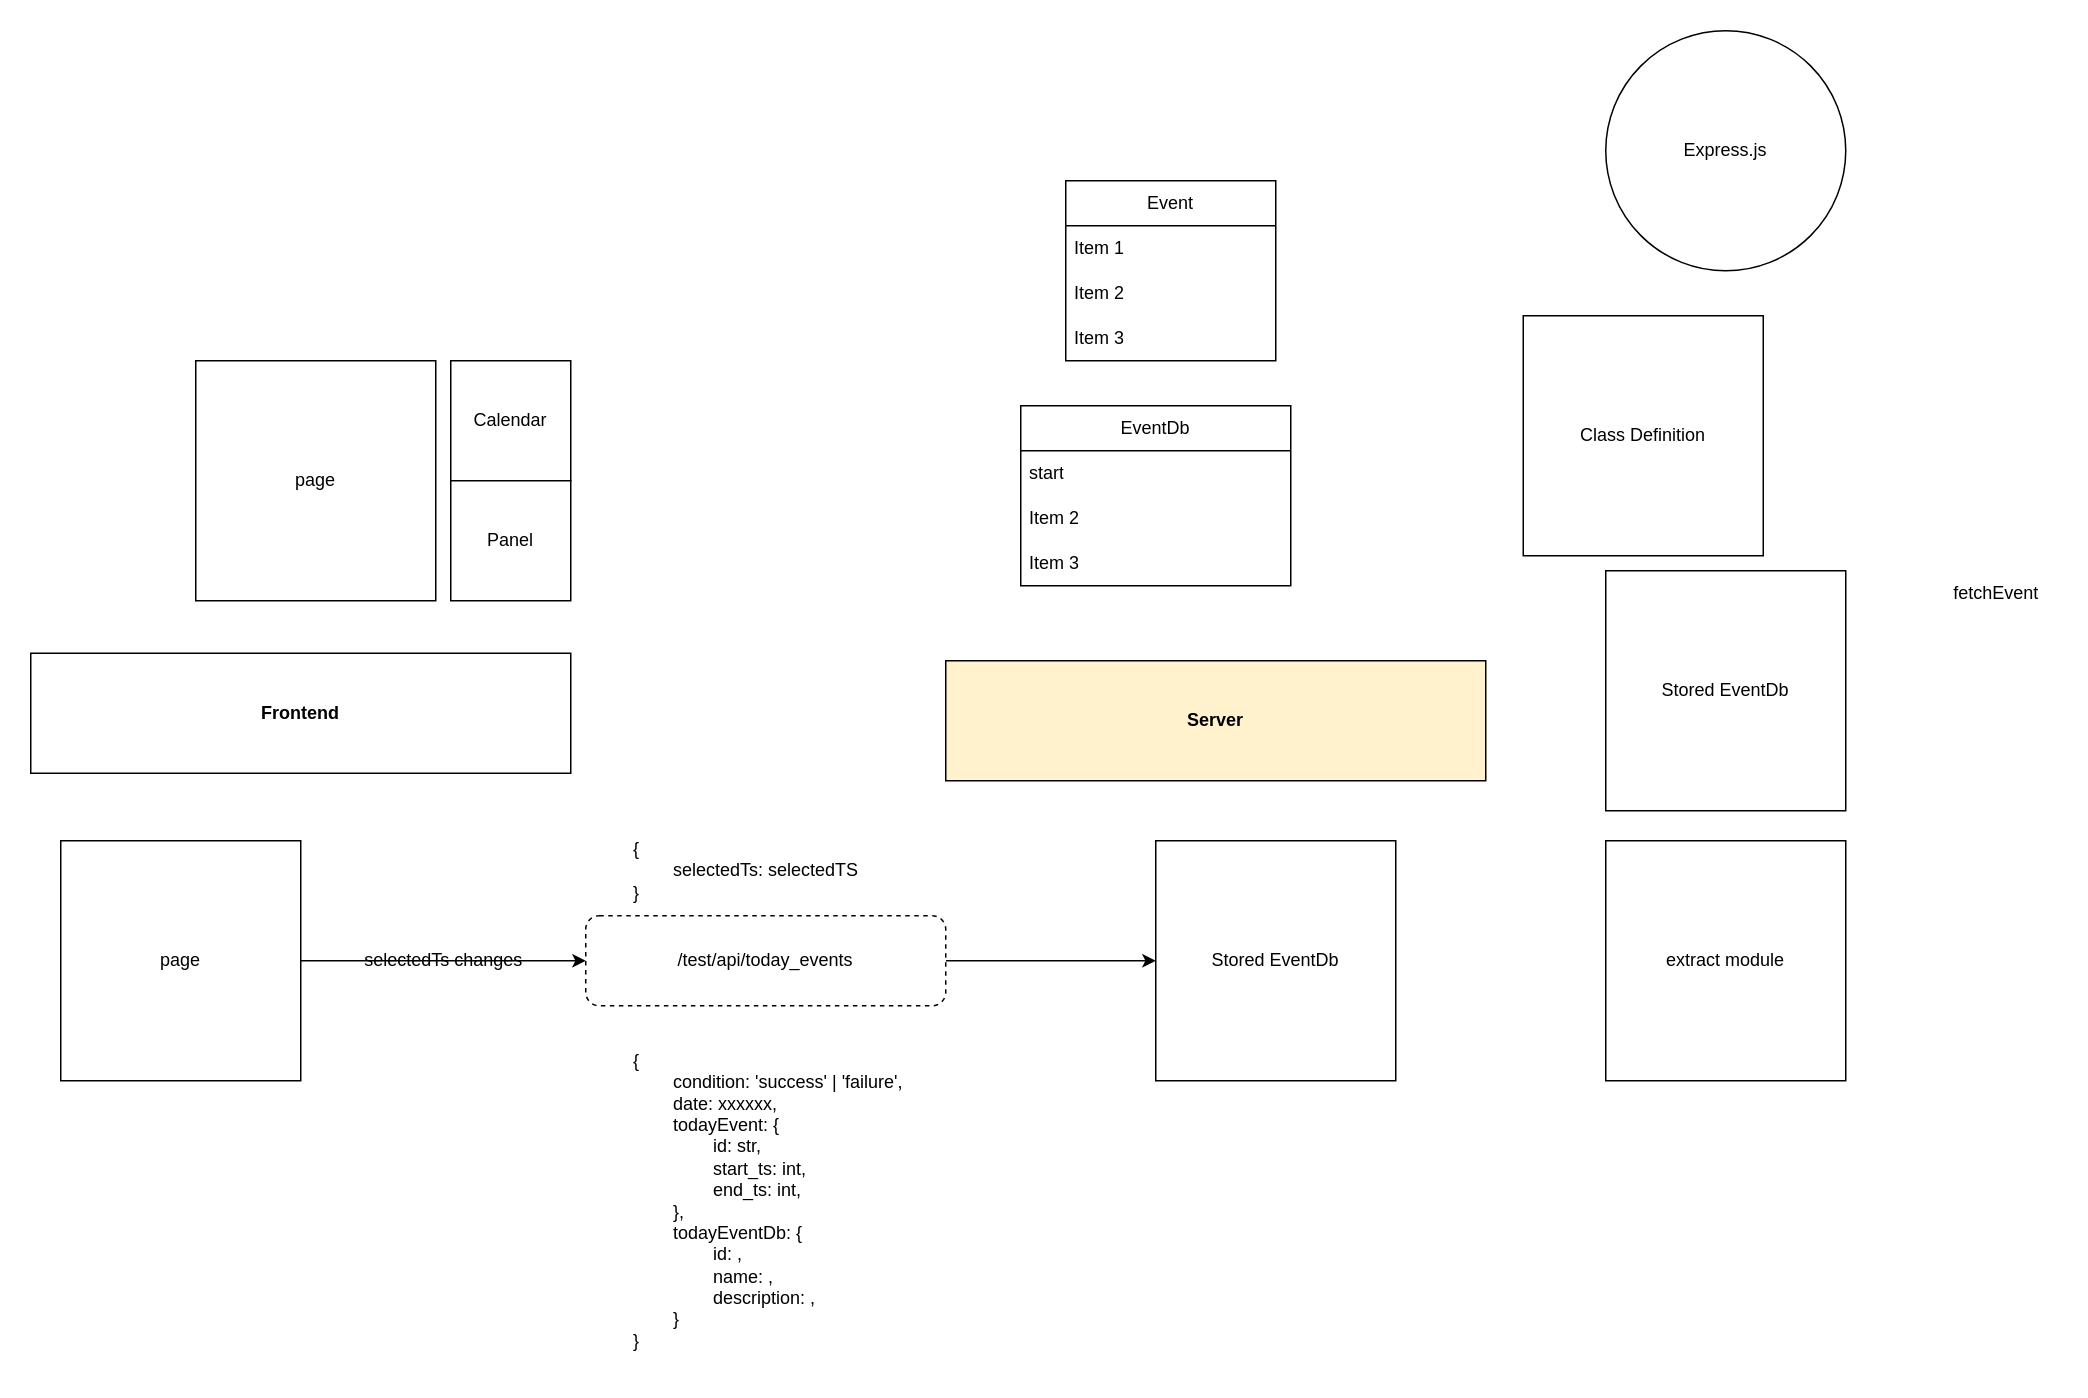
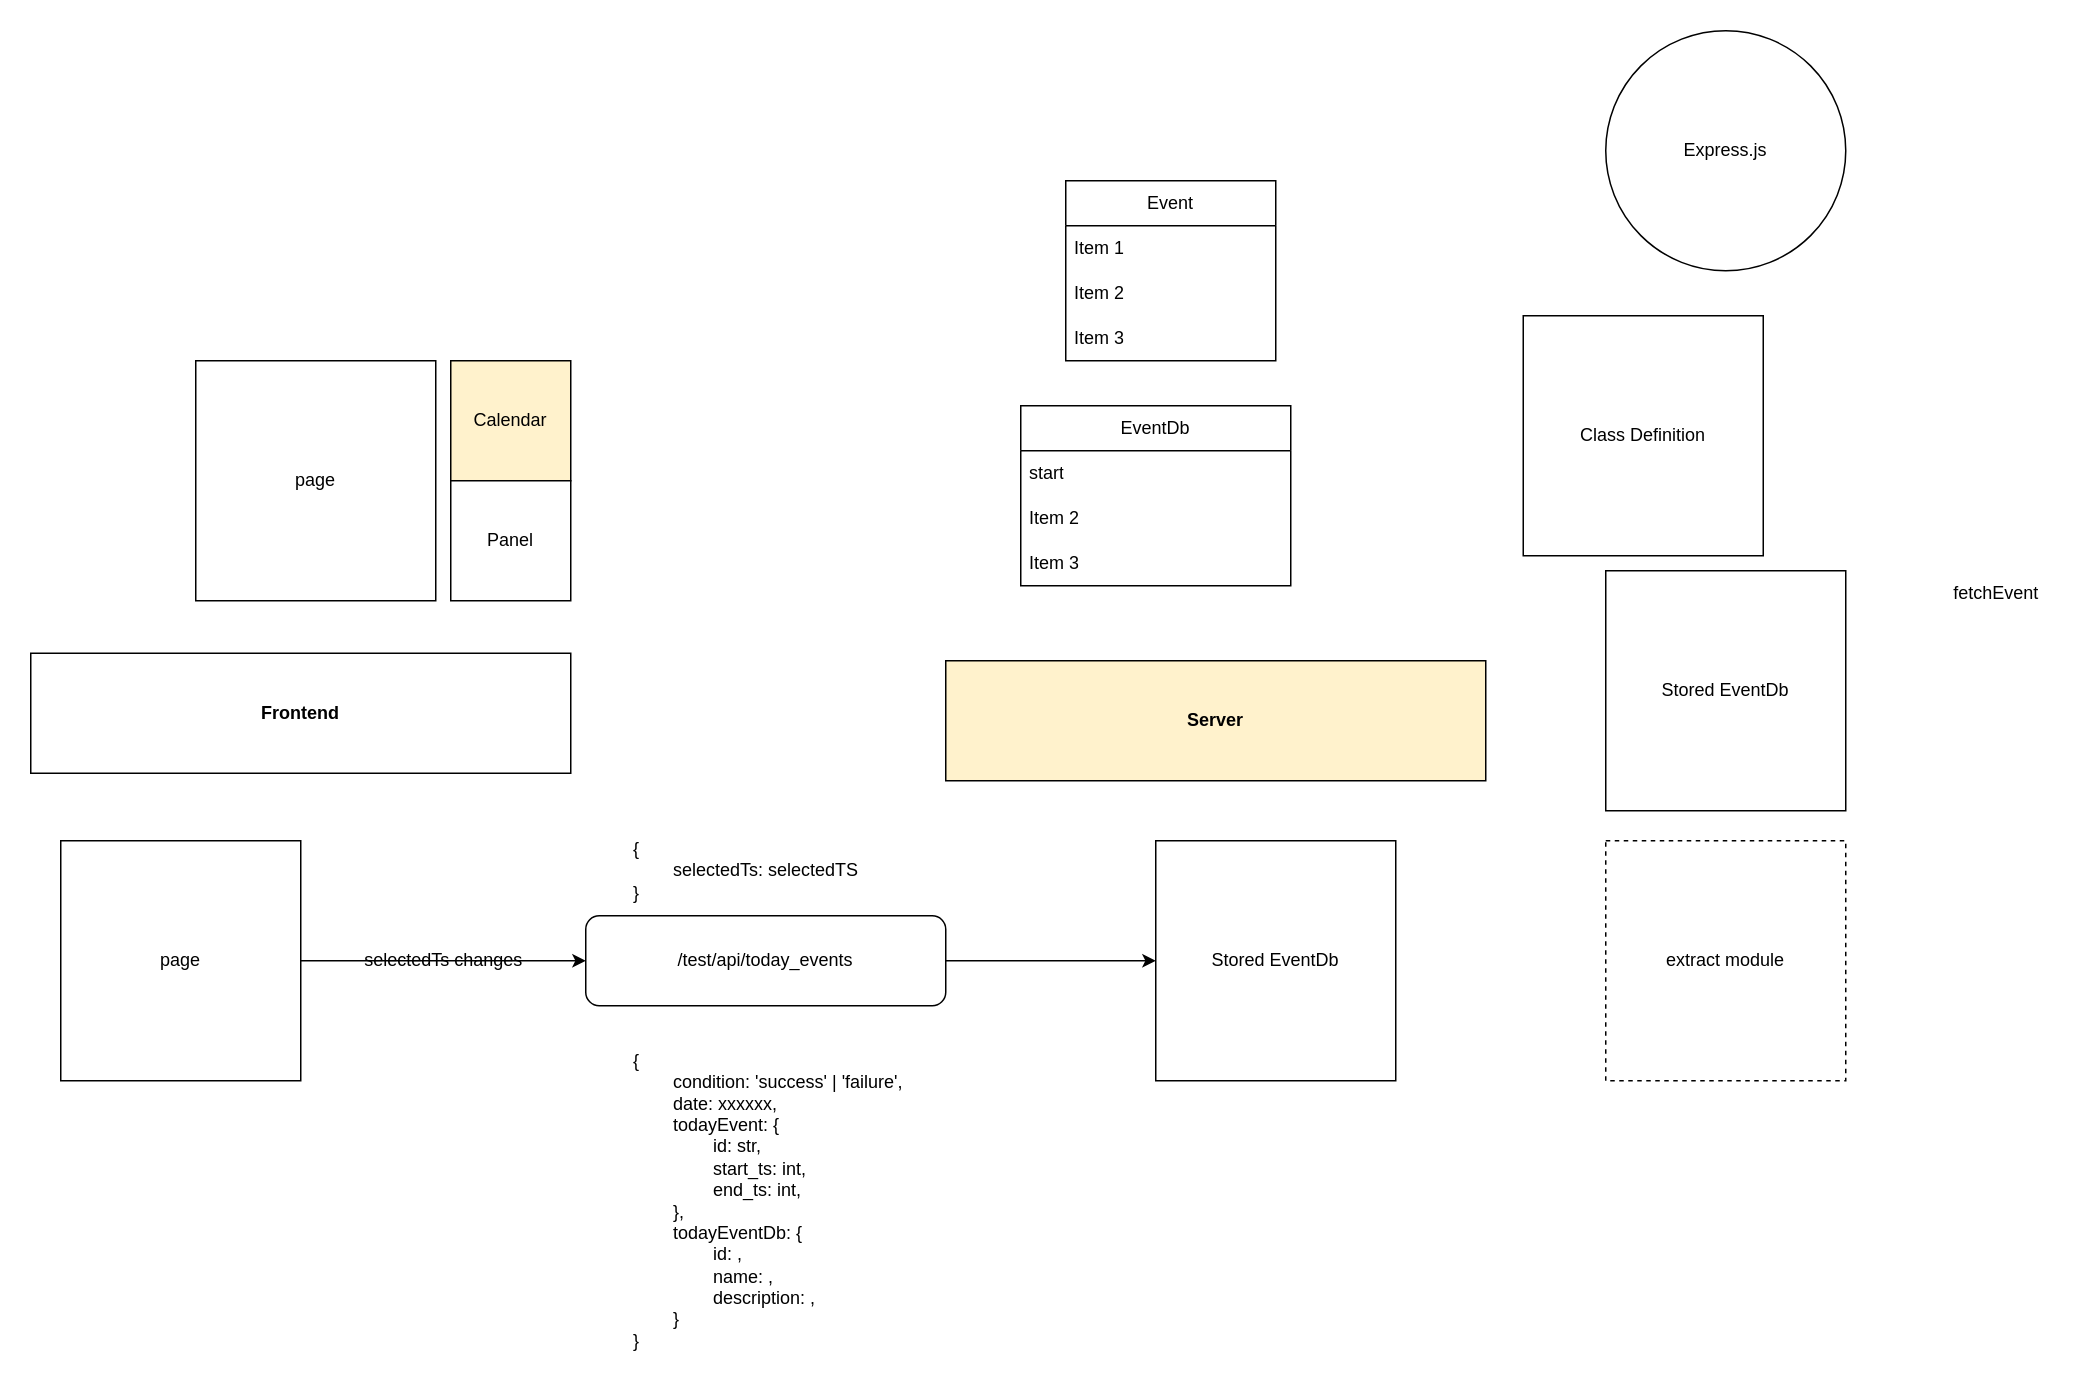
- <mxCell id="14" value="Calendar" style="whiteSpace=wrap;html=1;aspect=fixed;" vertex="1" parent="1"><mxGeometry x="300" y="240" width="80" height="80" as="geometry" /></mxCell>
+ <mxCell id="14" value="Calendar" style="whiteSpace=wrap;html=1;aspect=fixed;fillColor=#fff2cc;" vertex="1" parent="1"><mxGeometry x="300" y="240" width="80" height="80" as="geometry" /></mxCell>
- <mxCell id="13" value="/test/api/today_events" style="rounded=1;whiteSpace=wrap;html=1;dashed=1;" vertex="1" parent="1"><mxGeometry y="610" width="240" height="60" as="geometry" x="390" /></mxCell>
+ <mxCell id="13" value="/test/api/today_events" style="rounded=1;whiteSpace=wrap;html=1;" vertex="1" parent="1"><mxGeometry y="610" width="240" height="60" as="geometry" x="390" /></mxCell>
- <mxCell id="26" value="extract module" style="whiteSpace=wrap;html=1;aspect=fixed;" vertex="1" parent="1"><mxGeometry x="1070" y="560" width="160" height="160" as="geometry" /></mxCell>
+ <mxCell id="26" value="extract module" style="whiteSpace=wrap;html=1;aspect=fixed;dashed=1;" vertex="1" parent="1"><mxGeometry x="1070" y="560" width="160" height="160" as="geometry" /></mxCell>
